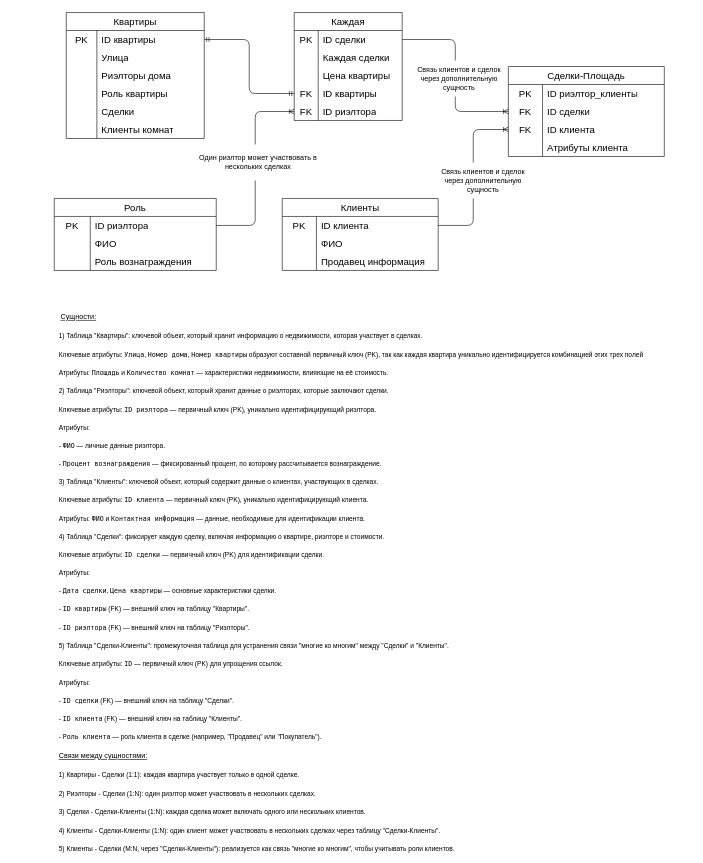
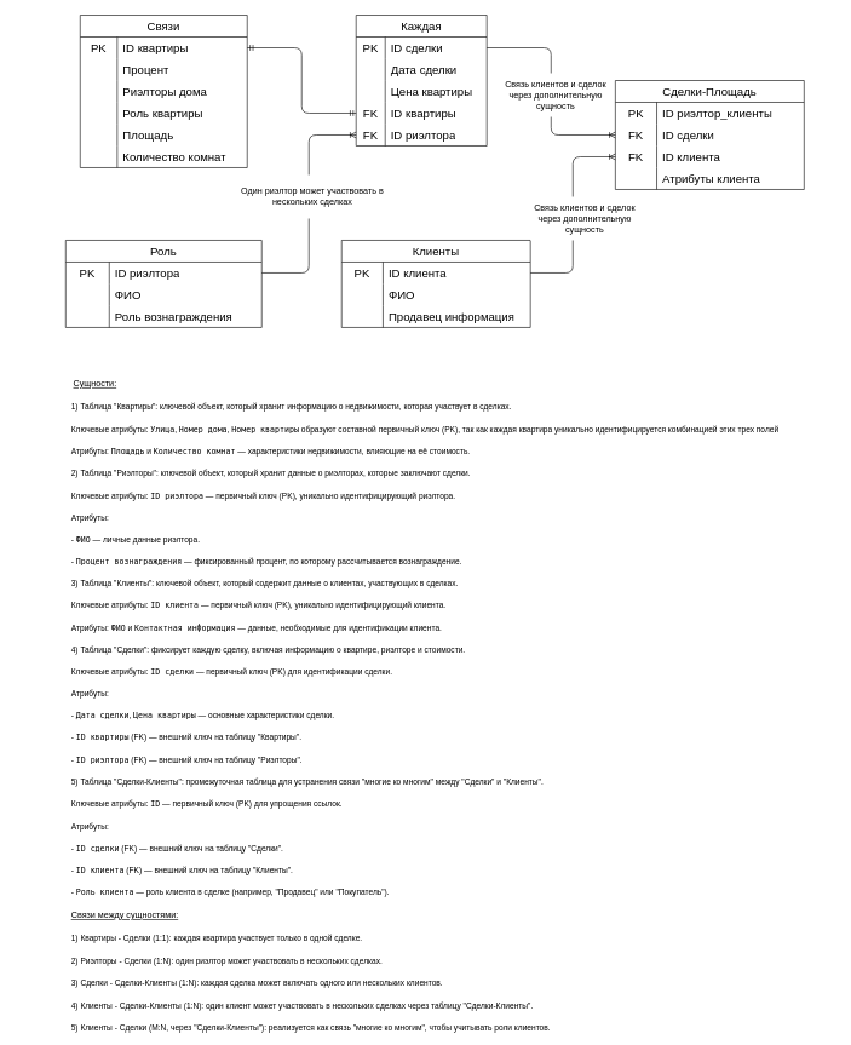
- <mxCell id="2" value="Квартиры" style="shape=table;startSize=30;container=1;collapsible=0;childLayout=tableLayout;fixedRows=1;rowLines=0;fontStyle=0;fontSize=16;shadow=0;swimlaneLine=1;" parent="1" vertex="1"><mxGeometry x="110" y="20" width="230" height="210" as="geometry" /></mxCell>
+ <mxCell id="2" value="Связи" style="shape=table;startSize=30;container=1;collapsible=0;childLayout=tableLayout;fixedRows=1;rowLines=0;fontStyle=0;fontSize=16;shadow=0;swimlaneLine=1;" parent="1" vertex="1"><mxGeometry x="110" y="20" width="230" height="210" as="geometry" /></mxCell>
- <mxCell id="8" value="Улица" style="shape=partialRectangle;html=1;whiteSpace=wrap;connectable=0;top=0;left=0;bottom=0;right=0;align=left;spacingLeft=6;overflow=hidden;fontSize=16;fillColor=none;" parent="6" vertex="1"><mxGeometry x="51" width="179" height="30" as="geometry"><mxRectangle width="179" height="30" as="alternateBounds" /></mxGeometry></mxCell>
+ <mxCell id="8" value="Процент" style="shape=partialRectangle;html=1;whiteSpace=wrap;connectable=0;top=0;left=0;bottom=0;right=0;align=left;spacingLeft=6;overflow=hidden;fontSize=16;fillColor=none;" parent="6" vertex="1"><mxGeometry x="51" width="179" height="30" as="geometry"><mxRectangle width="179" height="30" as="alternateBounds" /></mxGeometry></mxCell>
- <mxCell id="27" value="Каждая сделки" style="shape=partialRectangle;html=1;whiteSpace=wrap;connectable=0;fillColor=none;top=0;left=0;bottom=0;right=0;align=left;spacingLeft=6;overflow=hidden;strokeColor=inherit;fontSize=16;" parent="25" vertex="1"><mxGeometry x="40" width="140" height="30" as="geometry"><mxRectangle width="140" height="30" as="alternateBounds" /></mxGeometry></mxCell>
+ <mxCell id="27" value="Дата сделки" style="shape=partialRectangle;html=1;whiteSpace=wrap;connectable=0;fillColor=none;top=0;left=0;bottom=0;right=0;align=left;spacingLeft=6;overflow=hidden;strokeColor=inherit;fontSize=16;" parent="25" vertex="1"><mxGeometry x="40" width="140" height="30" as="geometry"><mxRectangle width="140" height="30" as="alternateBounds" /></mxGeometry></mxCell>
- <mxCell id="17" value="Сделки" style="shape=partialRectangle;html=1;whiteSpace=wrap;connectable=0;fillColor=none;top=0;left=0;bottom=0;right=0;align=left;spacingLeft=6;overflow=hidden;strokeColor=inherit;fontSize=16;" parent="15" vertex="1"><mxGeometry x="51" width="179" height="30" as="geometry"><mxRectangle width="179" height="30" as="alternateBounds" /></mxGeometry></mxCell>
+ <mxCell id="17" value="Площадь" style="shape=partialRectangle;html=1;whiteSpace=wrap;connectable=0;fillColor=none;top=0;left=0;bottom=0;right=0;align=left;spacingLeft=6;overflow=hidden;strokeColor=inherit;fontSize=16;" parent="15" vertex="1"><mxGeometry x="51" width="179" height="30" as="geometry"><mxRectangle width="179" height="30" as="alternateBounds" /></mxGeometry></mxCell>
- <mxCell id="20" value="Клиенты комнат" style="shape=partialRectangle;html=1;whiteSpace=wrap;connectable=0;fillColor=none;top=0;left=0;bottom=0;right=0;align=left;spacingLeft=6;overflow=hidden;strokeColor=inherit;fontSize=16;" parent="18" vertex="1"><mxGeometry x="51" width="179" height="30" as="geometry"><mxRectangle width="179" height="30" as="alternateBounds" /></mxGeometry></mxCell>
+ <mxCell id="20" value="Количество комнат" style="shape=partialRectangle;html=1;whiteSpace=wrap;connectable=0;fillColor=none;top=0;left=0;bottom=0;right=0;align=left;spacingLeft=6;overflow=hidden;strokeColor=inherit;fontSize=16;" parent="18" vertex="1"><mxGeometry x="51" width="179" height="30" as="geometry"><mxRectangle width="179" height="30" as="alternateBounds" /></mxGeometry></mxCell>
